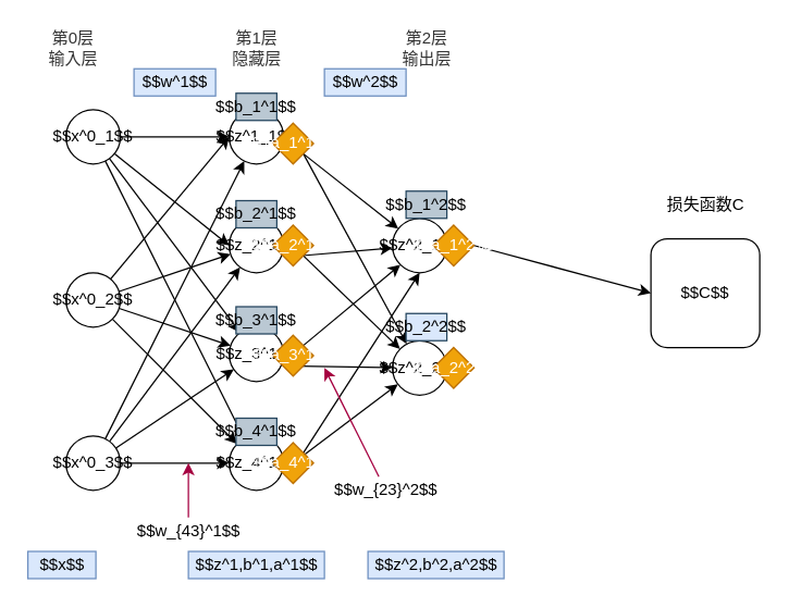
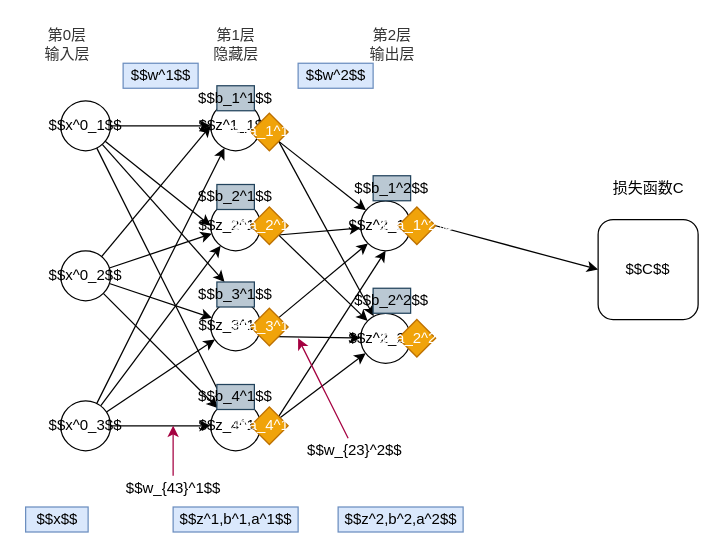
- <mxCell id="4" style="edgeStyle=none;rounded=0;orthogonalLoop=1;jettySize=auto;html=1;" parent="1" source="6" target="25" edge="1"><mxGeometry relative="1" as="geometry" /></mxCell>
+ <mxCell id="4" style="edgeStyle=none;rounded=0;orthogonalLoop=1;jettySize=auto;html=1;" parent="1" source="6" target="41" edge="1"><mxGeometry relative="1" as="geometry" /></mxCell>
- <mxCell id="44" value="$$b_2^2$$" style="whiteSpace=wrap;html=1;fillColor=#dae8fc;strokeColor=#23445d;" parent="1" vertex="1"><mxGeometry x="298" y="230" width="30" height="20" as="geometry" /></mxCell>
+ <mxCell id="44" value="$$b_2^2$$" style="whiteSpace=wrap;html=1;fillColor=#bac8d3;strokeColor=#23445d;" parent="1" vertex="1"><mxGeometry x="298" y="230" width="30" height="20" as="geometry" /></mxCell>
